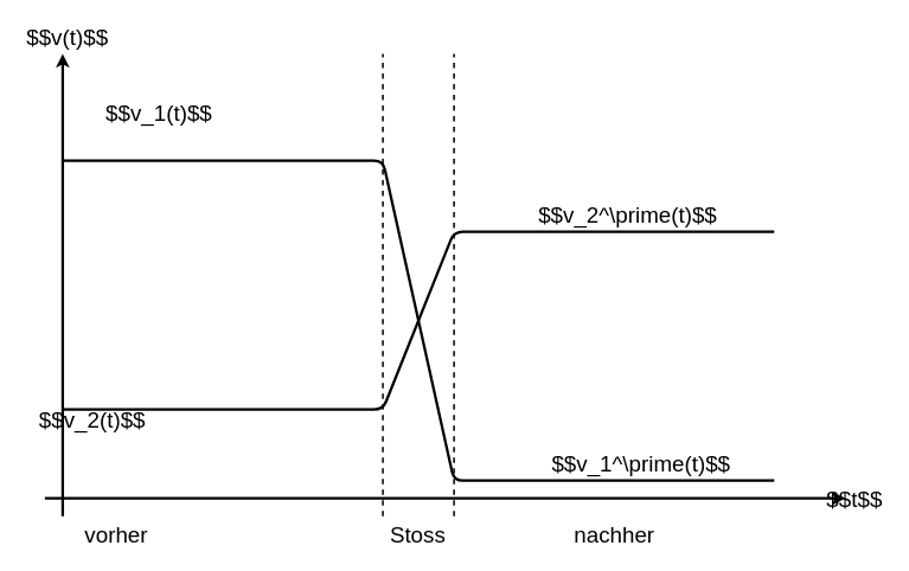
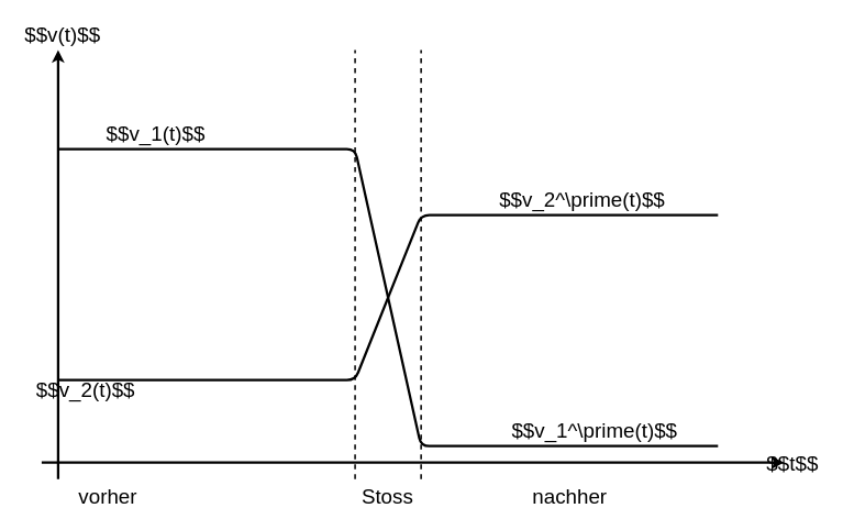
- <mxCell id="11" value="$$v_1(t)$$" style="text;html=1;resizable=0;autosize=1;align=center;verticalAlign=middle;points=[];fillColor=none;strokeColor=none;rounded=0;fontSize=25;" vertex="1" parent="1"><mxGeometry x="108" y="106" width="140" height="40" as="geometry" /></mxCell>
+ <mxCell id="11" value="$$v_1(t)$$" style="text;html=1;resizable=0;autosize=1;align=center;verticalAlign=middle;points=[];fillColor=none;strokeColor=none;rounded=0;fontSize=25;" vertex="1" parent="1"><mxGeometry x="118" y="141" width="140" height="40" as="geometry" /></mxCell>
